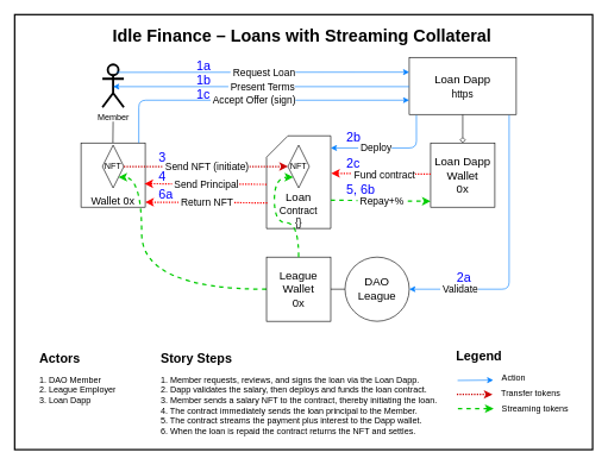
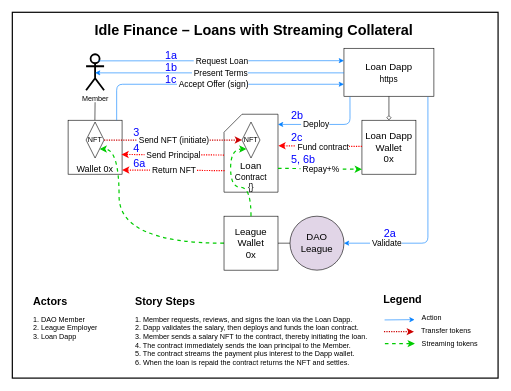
- <mxCell id="4" value="&lt;font style=&quot;font-size: 16px&quot;&gt;DAO League&lt;br&gt;&lt;/font&gt;" style="ellipse;whiteSpace=wrap;html=1;aspect=fixed;" parent="1" vertex="1"><mxGeometry x="483" y="360" width="90" height="90" as="geometry" /></mxCell>
+ <mxCell id="4" value="&lt;font style=&quot;font-size: 16px&quot;&gt;DAO League&lt;br&gt;&lt;/font&gt;" style="ellipse;whiteSpace=wrap;html=1;aspect=fixed;fillColor=#e1d5e7;" parent="1" vertex="1"><mxGeometry x="483" y="360" width="90" height="90" as="geometry" /></mxCell>
